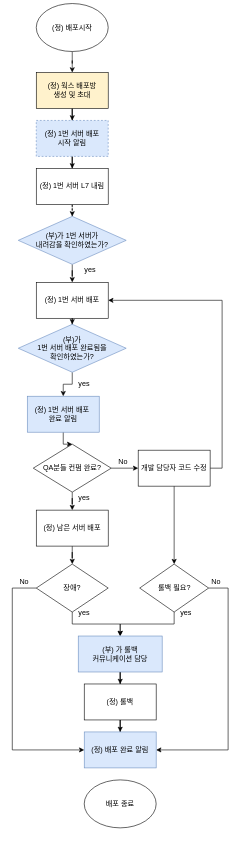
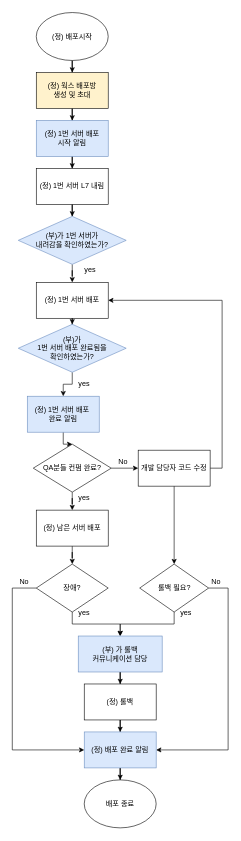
- <mxCell id="3" value="(정) 배포시작" style="ellipse;whiteSpace=wrap;html=1;" vertex="1" parent="1"><mxGeometry x="60" y="5" width="120" height="80" as="geometry" /></mxCell>
+ <mxCell id="3" value="(정) 배포시작" style="ellipse;whiteSpace=wrap;html=1;" vertex="1" parent="1"><mxGeometry x="60" y="20" width="120" height="80" as="geometry" /></mxCell>
- <mxCell id="7" value="(정) 1번 서버 배포 &lt;br&gt;시작 알림" style="whiteSpace=wrap;html=1;fillColor=#dae8fc;strokeColor=#6c8ebf;dashed=1;" vertex="1" parent="1"><mxGeometry x="60" y="200" width="120" height="60" as="geometry" /></mxCell>
+ <mxCell id="7" value="(정) 1번 서버 배포 &lt;br&gt;시작 알림" style="whiteSpace=wrap;html=1;fillColor=#dae8fc;strokeColor=#6c8ebf;" vertex="1" parent="1"><mxGeometry x="60" y="200" width="120" height="60" as="geometry" /></mxCell>
- <mxCell id="8" value="" style="edgeStyle=orthogonalEdgeStyle;rounded=0;orthogonalLoop=1;jettySize=auto;html=1;dashed=1;" edge="1" parent="1" source="9" target="23"><mxGeometry relative="1" as="geometry" /></mxCell>
+ <mxCell id="8" value="" style="edgeStyle=orthogonalEdgeStyle;rounded=0;orthogonalLoop=1;jettySize=auto;html=1;" edge="1" parent="1" source="9" target="23"><mxGeometry relative="1" as="geometry" /></mxCell>
+ <mxCell id="39" value="" style="edgeStyle=orthogonalEdgeStyle;rounded=0;orthogonalLoop=1;jettySize=auto;html=1;" edge="1" parent="1" source="40" target="35"><mxGeometry relative="1" as="geometry" /></mxCell>
